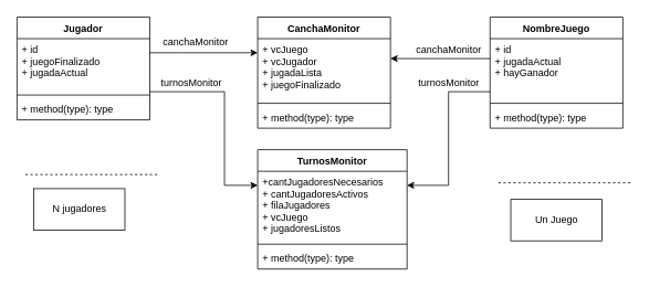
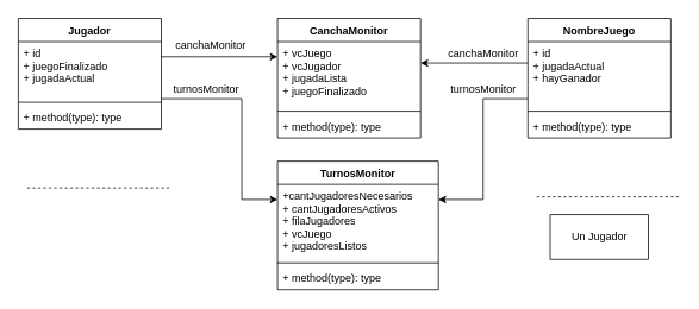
- <mxCell id="27" value="N jugadores" style="html=1;" vertex="1" parent="1"><mxGeometry x="40" y="227" width="110" height="50" as="geometry" /></mxCell>
- <mxCell id="29" value="Un Juego" style="html=1;" vertex="1" parent="1"><mxGeometry x="615" y="240" width="110" height="50" as="geometry" /></mxCell>
+ <mxCell id="29" value="Un Jugador" style="html=1;" vertex="1" parent="1"><mxGeometry x="615" y="240" width="110" height="50" as="geometry" /></mxCell>
